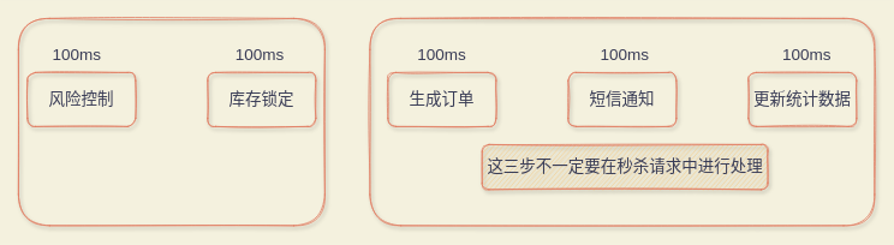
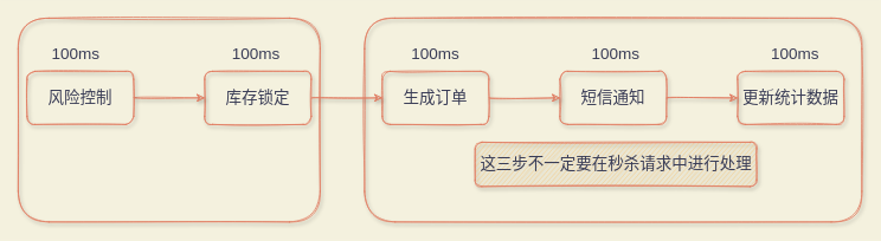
+ <mxCell id="12" value="" style="edgeStyle=orthogonalEdgeStyle;orthogonalLoop=1;jettySize=auto;html=1;shadow=1;fontSize=18;strokeColor=#E07A5F;fontColor=#393C56;sketch=1;curved=1;labelBackgroundColor=#F4F1DE;" parent="3" source="13" target="5" edge="1"><mxGeometry relative="1" as="geometry" /></mxCell>
+ <mxCell id="7" value="" style="edgeStyle=orthogonalEdgeStyle;orthogonalLoop=1;jettySize=auto;html=1;labelBorderColor=none;shadow=1;fontSize=18;strokeColor=#E07A5F;fontColor=#393C56;sketch=1;curved=1;labelBackgroundColor=#F4F1DE;" parent="3" source="5" target="6" edge="1"><mxGeometry relative="1" as="geometry" /></mxCell>
+ <mxCell id="9" value="" style="edgeStyle=orthogonalEdgeStyle;orthogonalLoop=1;jettySize=auto;html=1;labelBorderColor=none;shadow=1;fontSize=18;strokeColor=#E07A5F;fontColor=#393C56;sketch=1;curved=1;labelBackgroundColor=#F4F1DE;" parent="3" source="6" target="8" edge="1"><mxGeometry relative="1" as="geometry" /></mxCell>
+ <mxCell id="11" value="" style="edgeStyle=orthogonalEdgeStyle;orthogonalLoop=1;jettySize=auto;html=1;labelBorderColor=none;shadow=1;fontSize=18;strokeColor=#E07A5F;fontColor=#393C56;sketch=1;curved=1;labelBackgroundColor=#F4F1DE;" parent="3" source="8" target="10" edge="1"><mxGeometry relative="1" as="geometry" /></mxCell>
